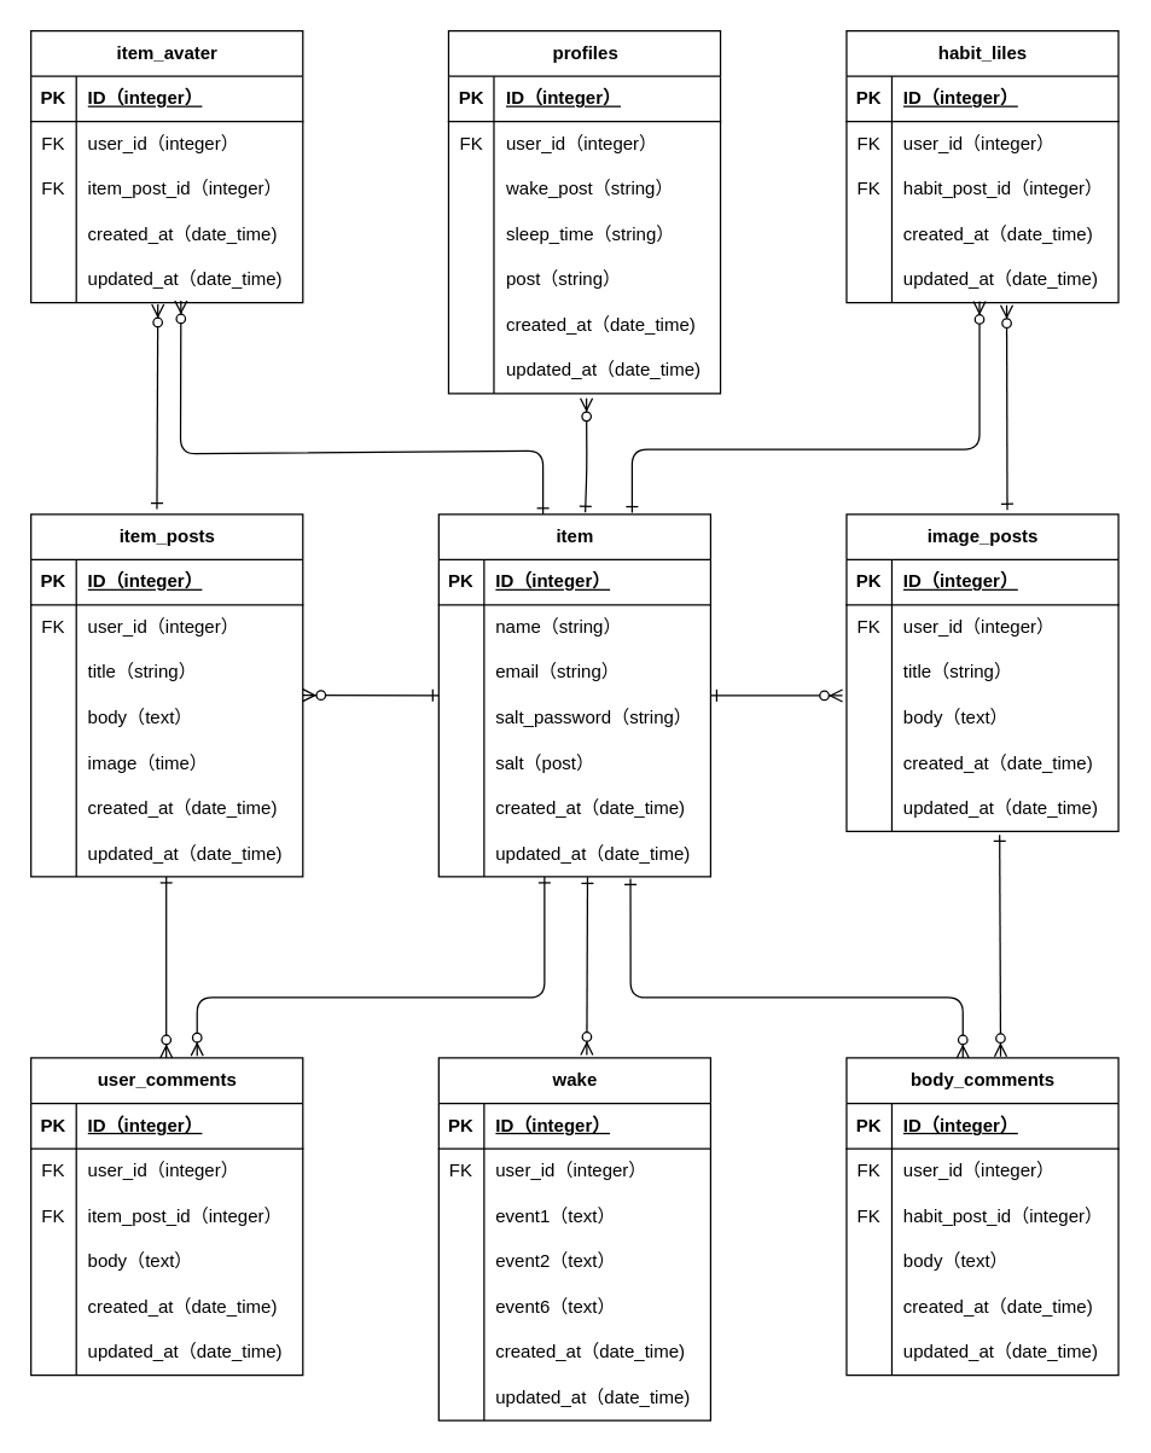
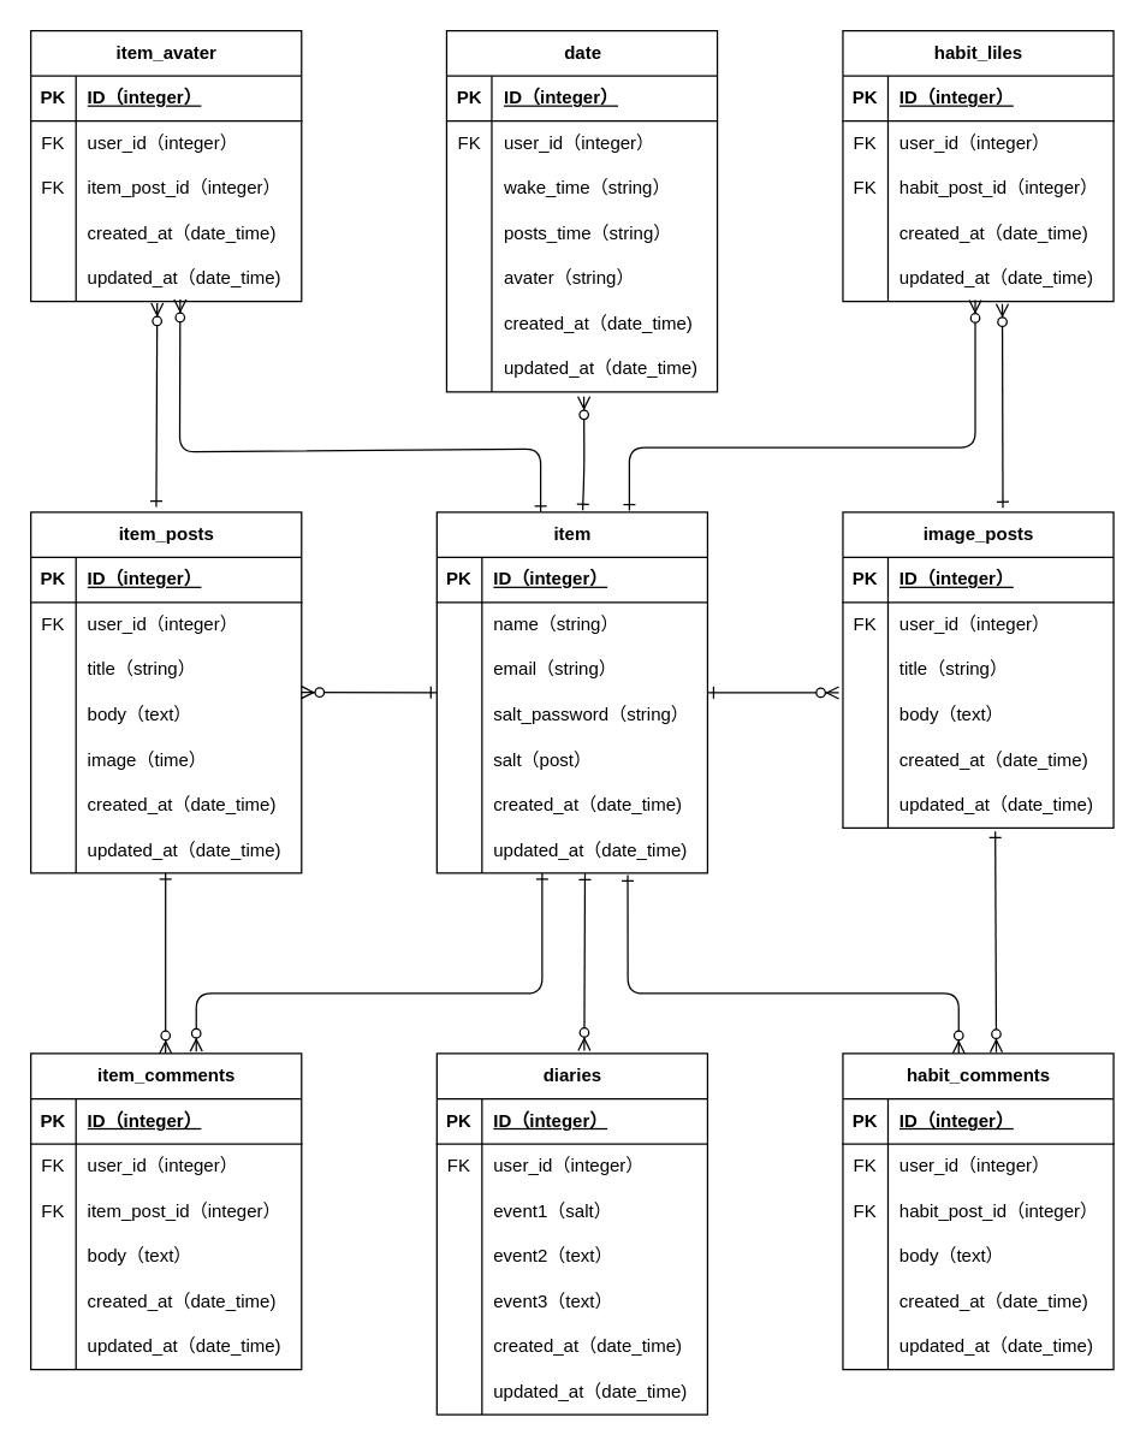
- <mxCell id="2" value="profiles" style="shape=table;startSize=30;container=1;collapsible=1;childLayout=tableLayout;fixedRows=1;rowLines=0;fontStyle=1;align=center;resizeLast=1;html=1;" vertex="1" parent="1"><mxGeometry x="296.5" y="20" width="180" height="240" as="geometry" /></mxCell>
+ <mxCell id="2" value="date" style="shape=table;startSize=30;container=1;collapsible=1;childLayout=tableLayout;fixedRows=1;rowLines=0;fontStyle=1;align=center;resizeLast=1;html=1;" vertex="1" parent="1"><mxGeometry x="296.5" y="20" width="180" height="240" as="geometry" /></mxCell>
- <mxCell id="11" value="wake_post（string）" style="shape=partialRectangle;connectable=0;fillColor=none;top=0;left=0;bottom=0;right=0;align=left;spacingLeft=6;overflow=hidden;whiteSpace=wrap;html=1;" vertex="1" parent="9"><mxGeometry x="30" width="150" height="30" as="geometry"><mxRectangle width="150" height="30" as="alternateBounds" /></mxGeometry></mxCell>
+ <mxCell id="11" value="wake_time（string）" style="shape=partialRectangle;connectable=0;fillColor=none;top=0;left=0;bottom=0;right=0;align=left;spacingLeft=6;overflow=hidden;whiteSpace=wrap;html=1;" vertex="1" parent="9"><mxGeometry x="30" width="150" height="30" as="geometry"><mxRectangle width="150" height="30" as="alternateBounds" /></mxGeometry></mxCell>
- <mxCell id="14" value="sleep_time（string）" style="shape=partialRectangle;connectable=0;fillColor=none;top=0;left=0;bottom=0;right=0;align=left;spacingLeft=6;overflow=hidden;whiteSpace=wrap;html=1;" vertex="1" parent="12"><mxGeometry x="30" width="150" height="30" as="geometry"><mxRectangle width="150" height="30" as="alternateBounds" /></mxGeometry></mxCell>
+ <mxCell id="14" value="posts_time（string）" style="shape=partialRectangle;connectable=0;fillColor=none;top=0;left=0;bottom=0;right=0;align=left;spacingLeft=6;overflow=hidden;whiteSpace=wrap;html=1;" vertex="1" parent="12"><mxGeometry x="30" width="150" height="30" as="geometry"><mxRectangle width="150" height="30" as="alternateBounds" /></mxGeometry></mxCell>
- <mxCell id="17" value="post（string）" style="shape=partialRectangle;connectable=0;fillColor=none;top=0;left=0;bottom=0;right=0;align=left;spacingLeft=6;overflow=hidden;whiteSpace=wrap;html=1;" vertex="1" parent="15"><mxGeometry x="30" width="150" height="30" as="geometry"><mxRectangle width="150" height="30" as="alternateBounds" /></mxGeometry></mxCell>
+ <mxCell id="17" value="avater（string）" style="shape=partialRectangle;connectable=0;fillColor=none;top=0;left=0;bottom=0;right=0;align=left;spacingLeft=6;overflow=hidden;whiteSpace=wrap;html=1;" vertex="1" parent="15"><mxGeometry x="30" width="150" height="30" as="geometry"><mxRectangle width="150" height="30" as="alternateBounds" /></mxGeometry></mxCell>
- <mxCell id="141" value="user_comments" style="shape=table;startSize=30;container=1;collapsible=1;childLayout=tableLayout;fixedRows=1;rowLines=0;fontStyle=1;align=center;resizeLast=1;html=1;" vertex="1" parent="1"><mxGeometry x="20" y="700" width="180" height="210" as="geometry" /></mxCell>
+ <mxCell id="141" value="item_comments" style="shape=table;startSize=30;container=1;collapsible=1;childLayout=tableLayout;fixedRows=1;rowLines=0;fontStyle=1;align=center;resizeLast=1;html=1;" vertex="1" parent="1"><mxGeometry x="20" y="700" width="180" height="210" as="geometry" /></mxCell>
- <mxCell id="46" value="wake" style="shape=table;startSize=30;container=1;collapsible=1;childLayout=tableLayout;fixedRows=1;rowLines=0;fontStyle=1;align=center;resizeLast=1;html=1;" vertex="1" parent="1"><mxGeometry x="290" y="700" width="180" height="240" as="geometry" /></mxCell>
+ <mxCell id="46" value="diaries" style="shape=table;startSize=30;container=1;collapsible=1;childLayout=tableLayout;fixedRows=1;rowLines=0;fontStyle=1;align=center;resizeLast=1;html=1;" vertex="1" parent="1"><mxGeometry x="290" y="700" width="180" height="240" as="geometry" /></mxCell>
- <mxCell id="160" value="body_comments" style="shape=table;startSize=30;container=1;collapsible=1;childLayout=tableLayout;fixedRows=1;rowLines=0;fontStyle=1;align=center;resizeLast=1;html=1;" vertex="1" parent="1"><mxGeometry x="560" y="700" width="180" height="210" as="geometry" /></mxCell>
+ <mxCell id="160" value="habit_comments" style="shape=table;startSize=30;container=1;collapsible=1;childLayout=tableLayout;fixedRows=1;rowLines=0;fontStyle=1;align=center;resizeLast=1;html=1;" vertex="1" parent="1"><mxGeometry x="560" y="700" width="180" height="210" as="geometry" /></mxCell>
- <mxCell id="55" value="event1（text）" style="shape=partialRectangle;connectable=0;fillColor=none;top=0;left=0;bottom=0;right=0;align=left;spacingLeft=6;overflow=hidden;whiteSpace=wrap;html=1;" vertex="1" parent="53"><mxGeometry x="30" width="150" height="30" as="geometry"><mxRectangle width="150" height="30" as="alternateBounds" /></mxGeometry></mxCell>
+ <mxCell id="55" value="event1（salt）" style="shape=partialRectangle;connectable=0;fillColor=none;top=0;left=0;bottom=0;right=0;align=left;spacingLeft=6;overflow=hidden;whiteSpace=wrap;html=1;" vertex="1" parent="53"><mxGeometry x="30" width="150" height="30" as="geometry"><mxRectangle width="150" height="30" as="alternateBounds" /></mxGeometry></mxCell>
- <mxCell id="61" value="event6（text）" style="shape=partialRectangle;connectable=0;fillColor=none;top=0;left=0;bottom=0;right=0;align=left;spacingLeft=6;overflow=hidden;whiteSpace=wrap;html=1;" vertex="1" parent="59"><mxGeometry x="30" width="150" height="30" as="geometry"><mxRectangle width="150" height="30" as="alternateBounds" /></mxGeometry></mxCell>
+ <mxCell id="61" value="event3（text）" style="shape=partialRectangle;connectable=0;fillColor=none;top=0;left=0;bottom=0;right=0;align=left;spacingLeft=6;overflow=hidden;whiteSpace=wrap;html=1;" vertex="1" parent="59"><mxGeometry x="30" width="150" height="30" as="geometry"><mxRectangle width="150" height="30" as="alternateBounds" /></mxGeometry></mxCell>
